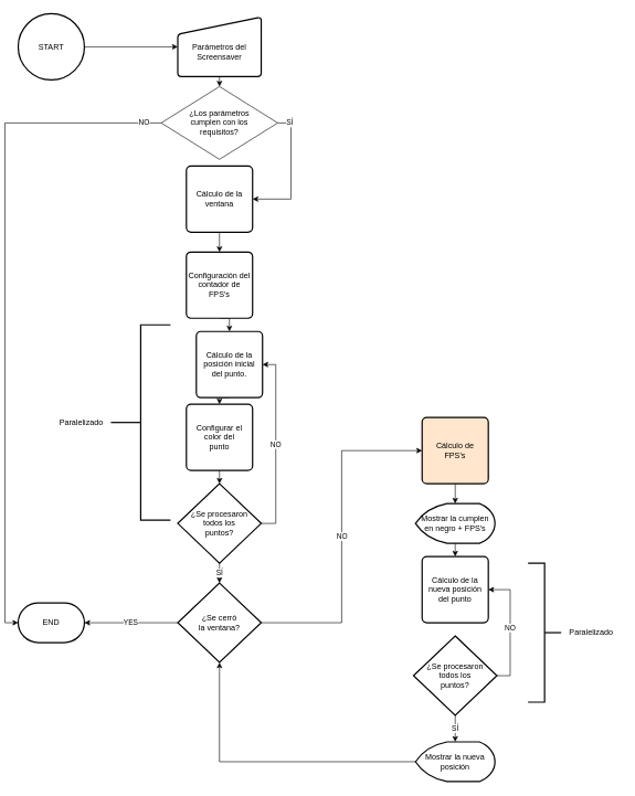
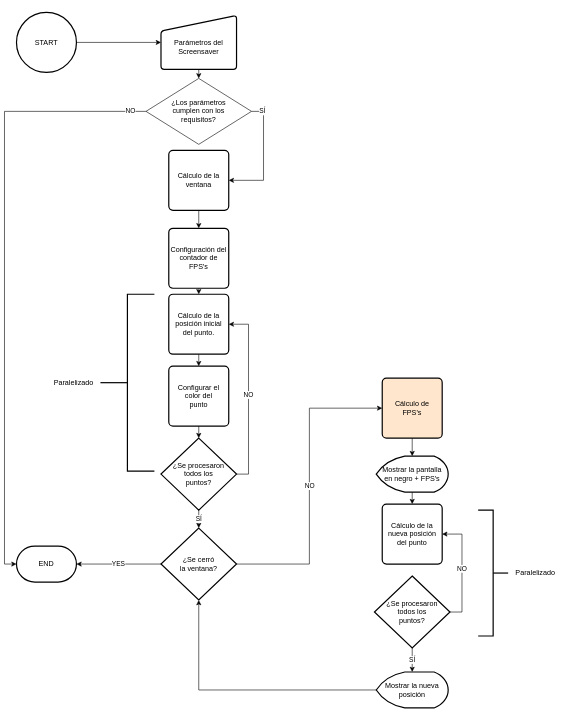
- <mxCell id="11" value="Cálculo de la posición inicial&lt;div&gt;del punto.&lt;/div&gt;" style="rounded=1;whiteSpace=wrap;html=1;absoluteArcSize=1;arcSize=14;strokeWidth=2;" parent="1" vertex="1"><mxGeometry x="289" y="500" width="100" height="100" as="geometry" /></mxCell>
+ <mxCell id="11" value="Cálculo de la posición inicial&lt;div&gt;del punto.&lt;/div&gt;" style="rounded=1;whiteSpace=wrap;html=1;absoluteArcSize=1;arcSize=14;strokeWidth=2;" parent="1" vertex="1"><mxGeometry x="274" y="490" width="100" height="100" as="geometry" /></mxCell>
- <mxCell id="23" value="Mostrar la cumplen en&amp;nbsp;&lt;span style=&quot;background-color: initial;&quot;&gt;negro + FPS's&lt;/span&gt;" style="strokeWidth=2;html=1;shape=mxgraph.flowchart.display;whiteSpace=wrap;" parent="1" vertex="1"><mxGeometry x="620" y="760" width="120" height="60" as="geometry" /></mxCell>
+ <mxCell id="23" value="Mostrar la pantalla en&amp;nbsp;&lt;span style=&quot;background-color: initial;&quot;&gt;negro + FPS's&lt;/span&gt;" style="strokeWidth=2;html=1;shape=mxgraph.flowchart.display;whiteSpace=wrap;" parent="1" vertex="1"><mxGeometry x="620" y="760" width="120" height="60" as="geometry" /></mxCell>
